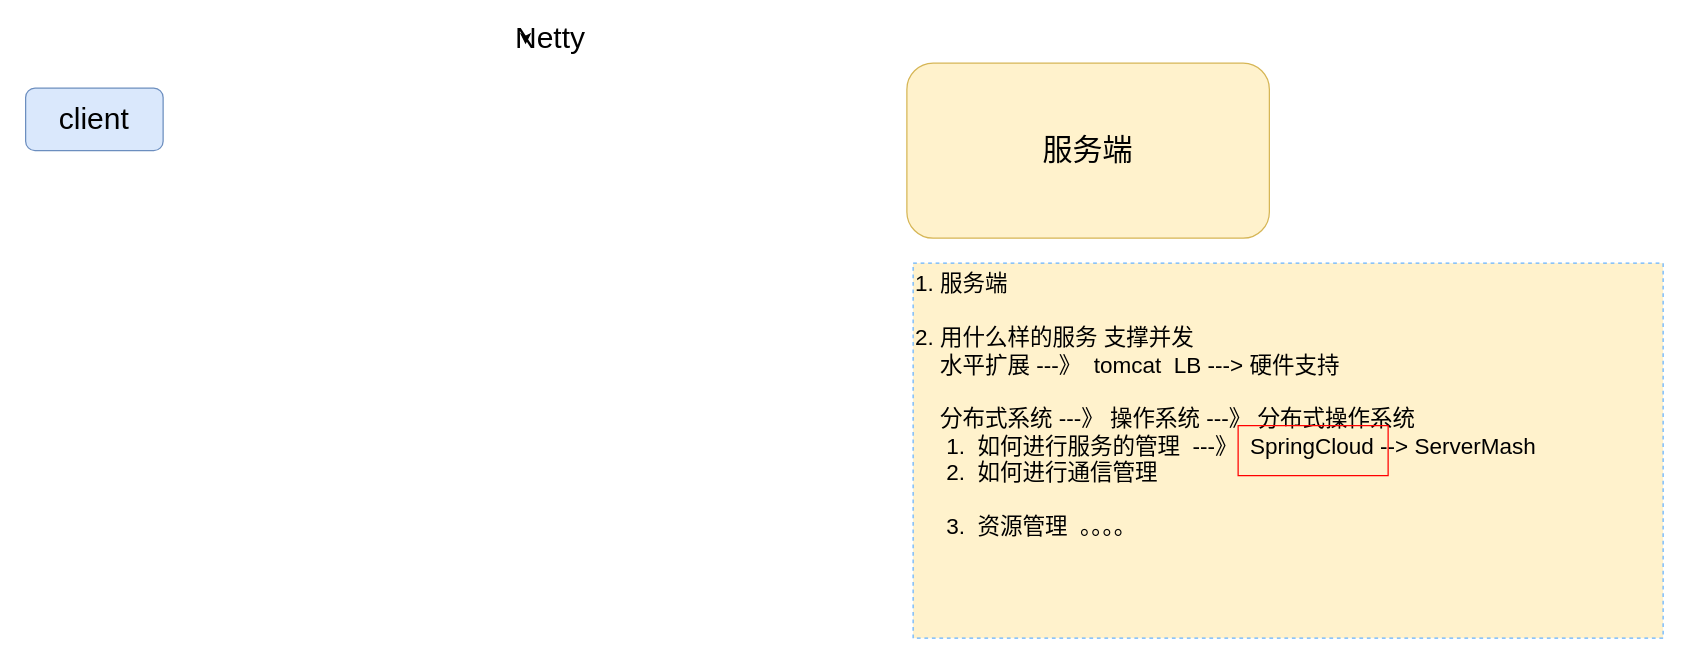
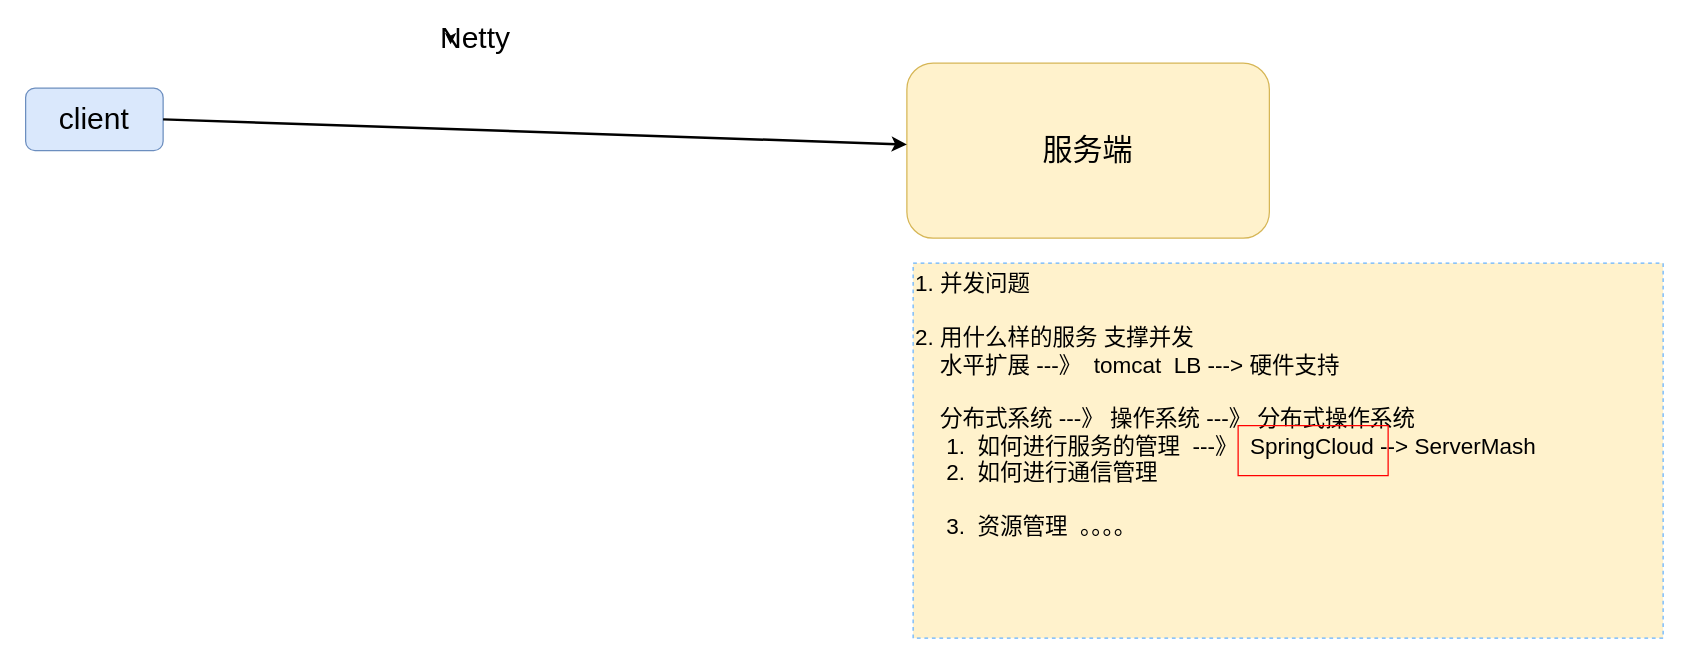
- <mxCell id="5" value="Netty" style="text;html=1;strokeColor=none;fillColor=none;align=center;verticalAlign=middle;whiteSpace=wrap;rounded=0;fontSize=24;" parent="1" vertex="1"><mxGeometry x="420" y="20" width="40" height="20" as="geometry" /></mxCell>
+ <mxCell id="5" value="Netty" style="text;html=1;strokeColor=none;fillColor=none;align=center;verticalAlign=middle;whiteSpace=wrap;rounded=0;fontSize=24;" parent="1" vertex="1"><mxGeometry x="360" y="20" width="40" height="20" as="geometry" /></mxCell>
+ <mxCell id="4" value="" style="endArrow=classic;html=1;fontSize=26;strokeWidth=2;rounded=0;exitX=1;exitY=0.5;exitDx=0;exitDy=0;" parent="1" source="2" target="3" edge="1"><mxGeometry width="50" height="50" relative="1" as="geometry"><mxPoint x="310" y="150" as="sourcePoint" /><mxPoint x="360" y="100" as="targetPoint" /></mxGeometry></mxCell>
- <mxCell id="7" value="1. 服务端&lt;br&gt;&lt;br&gt;2. 用什么样的服务 支撑并发&lt;br&gt;&amp;nbsp; &amp;nbsp; 水平扩展 ---》&amp;nbsp; tomcat&amp;nbsp; LB ---&amp;gt; 硬件支持&lt;br&gt;&lt;br&gt;&amp;nbsp; &amp;nbsp; 分布式系统 ---》 操作系统 ---》 分布式操作系统&lt;br&gt;&amp;nbsp; &amp;nbsp; &amp;nbsp;1.&amp;nbsp; 如何进行服务的管理&amp;nbsp; ---》&amp;nbsp; SpringCloud --&amp;gt; ServerMash&lt;br&gt;&amp;nbsp; &amp;nbsp; &amp;nbsp;2.&amp;nbsp; 如何进行通信管理&amp;nbsp;&lt;br&gt;&lt;br&gt;&amp;nbsp; &amp;nbsp; &amp;nbsp;3.&amp;nbsp; 资源管理&amp;nbsp; 。。。。" style="text;html=1;strokeColor=#66B2FF;fillColor=#fff2cc;align=left;verticalAlign=top;whiteSpace=wrap;rounded=0;fontSize=18;dashed=1;shadow=0;glass=0;" parent="1" vertex="1"><mxGeometry x="730" y="210" width="600" height="300" as="geometry" /></mxCell>
+ <mxCell id="7" value="1. 并发问题&lt;br&gt;&lt;br&gt;2. 用什么样的服务 支撑并发&lt;br&gt;&amp;nbsp; &amp;nbsp; 水平扩展 ---》&amp;nbsp; tomcat&amp;nbsp; LB ---&amp;gt; 硬件支持&lt;br&gt;&lt;br&gt;&amp;nbsp; &amp;nbsp; 分布式系统 ---》 操作系统 ---》 分布式操作系统&lt;br&gt;&amp;nbsp; &amp;nbsp; &amp;nbsp;1.&amp;nbsp; 如何进行服务的管理&amp;nbsp; ---》&amp;nbsp; SpringCloud --&amp;gt; ServerMash&lt;br&gt;&amp;nbsp; &amp;nbsp; &amp;nbsp;2.&amp;nbsp; 如何进行通信管理&amp;nbsp;&lt;br&gt;&lt;br&gt;&amp;nbsp; &amp;nbsp; &amp;nbsp;3.&amp;nbsp; 资源管理&amp;nbsp; 。。。。" style="text;html=1;strokeColor=#66B2FF;fillColor=#fff2cc;align=left;verticalAlign=top;whiteSpace=wrap;rounded=0;fontSize=18;dashed=1;shadow=0;glass=0;" parent="1" vertex="1"><mxGeometry x="730" y="210" width="600" height="300" as="geometry" /></mxCell>
